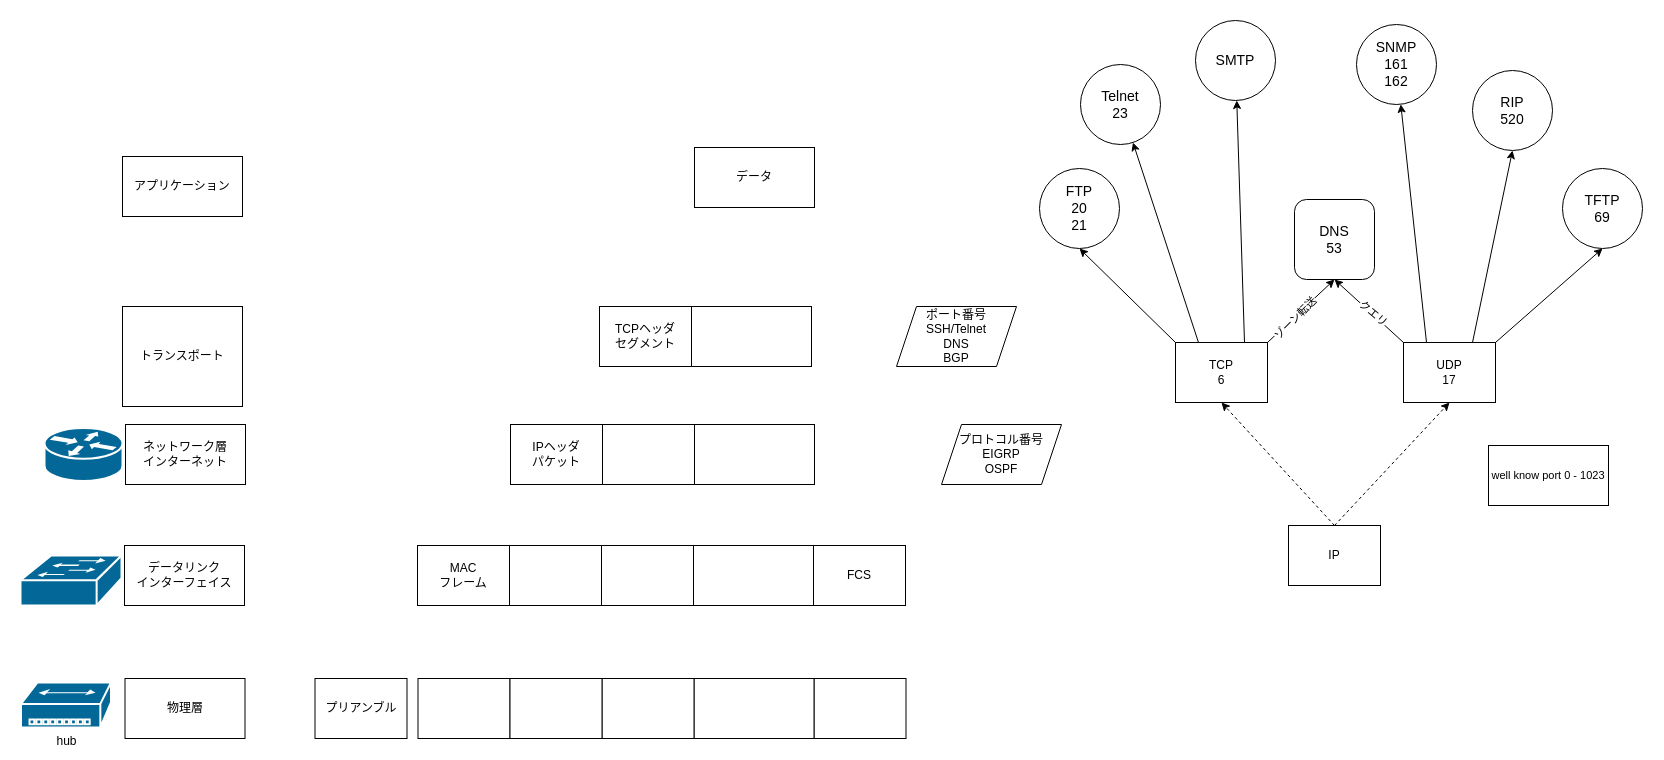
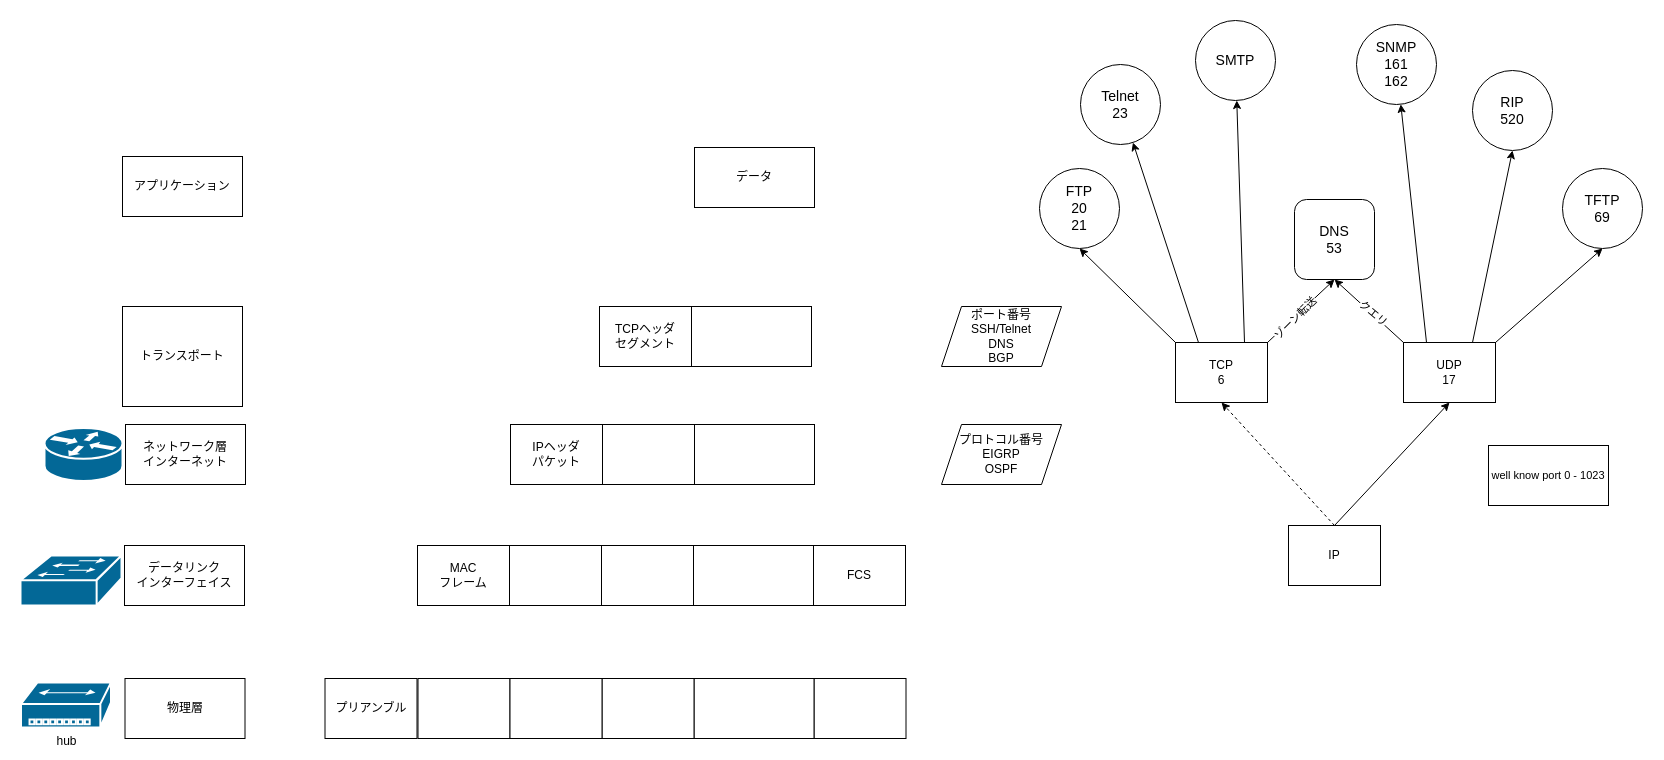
- <mxCell id="28" value="ポート番号&lt;br&gt;SSH/Telnet&lt;br&gt;DNS&lt;br&gt;BGP" style="shape=parallelogram;perimeter=parallelogramPerimeter;whiteSpace=wrap;html=1;fixedSize=1;" vertex="1" parent="1"><mxGeometry x="896" y="306" width="120" height="60" as="geometry" /></mxCell>
+ <mxCell id="28" value="ポート番号&lt;br&gt;SSH/Telnet&lt;br&gt;DNS&lt;br&gt;BGP" style="shape=parallelogram;perimeter=parallelogramPerimeter;whiteSpace=wrap;html=1;fixedSize=1;" vertex="1" parent="1"><mxGeometry x="941" y="306" width="120" height="60" as="geometry" /></mxCell>
- <mxCell id="30" style="rounded=0;orthogonalLoop=1;jettySize=auto;html=1;exitX=0.5;exitY=0;exitDx=0;exitDy=0;entryX=0.5;entryY=1;entryDx=0;entryDy=0;dashed=1;" edge="1" parent="1" source="31" target="43"><mxGeometry relative="1" as="geometry" /></mxCell>
+ <mxCell id="30" style="rounded=0;orthogonalLoop=1;jettySize=auto;html=1;exitX=0.5;exitY=0;exitDx=0;exitDy=0;entryX=0.5;entryY=1;entryDx=0;entryDy=0;" edge="1" parent="1" source="31" target="43"><mxGeometry relative="1" as="geometry" /></mxCell>
- <mxCell id="25" value="プリアンブル" style="whiteSpace=wrap;html=1;" vertex="1" parent="1"><mxGeometry x="314.5" y="678" width="92" height="60" as="geometry" /></mxCell>
+ <mxCell id="25" value="プリアンブル" style="whiteSpace=wrap;html=1;" vertex="1" parent="1"><mxGeometry x="324.5" y="678" width="92" height="60" as="geometry" /></mxCell>
